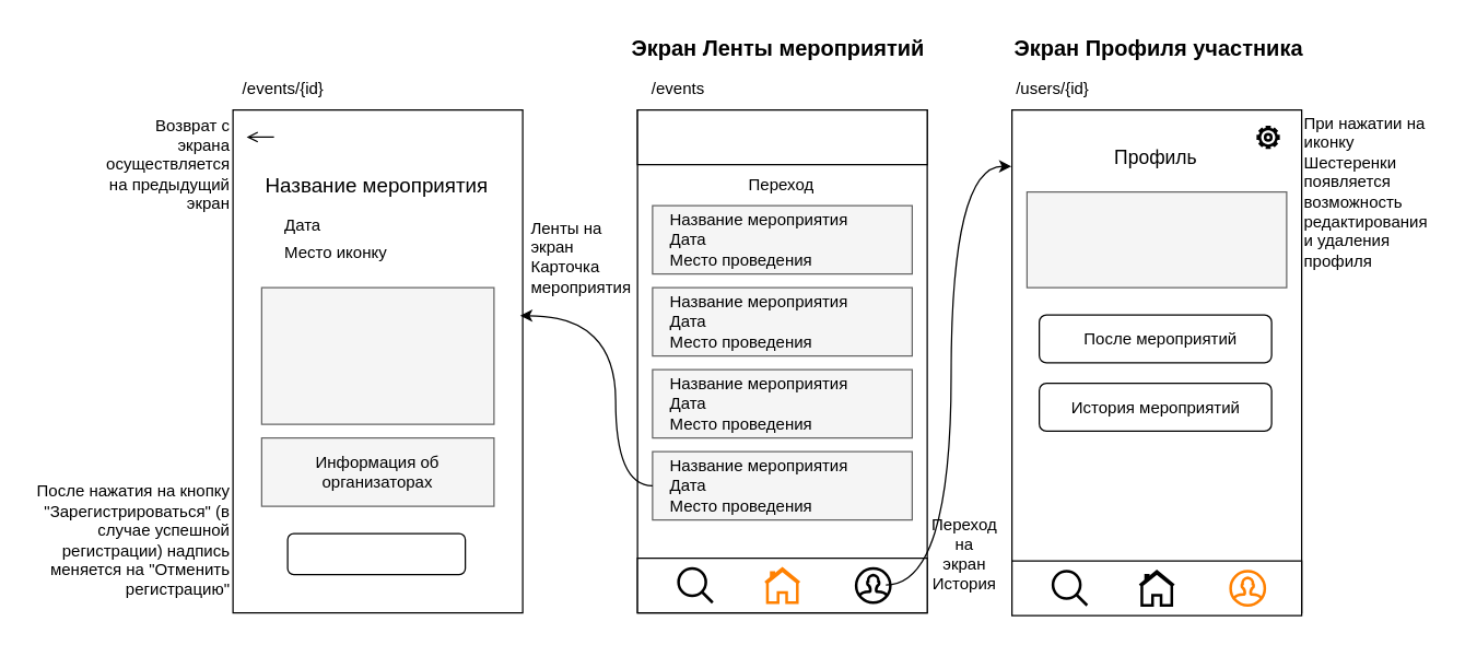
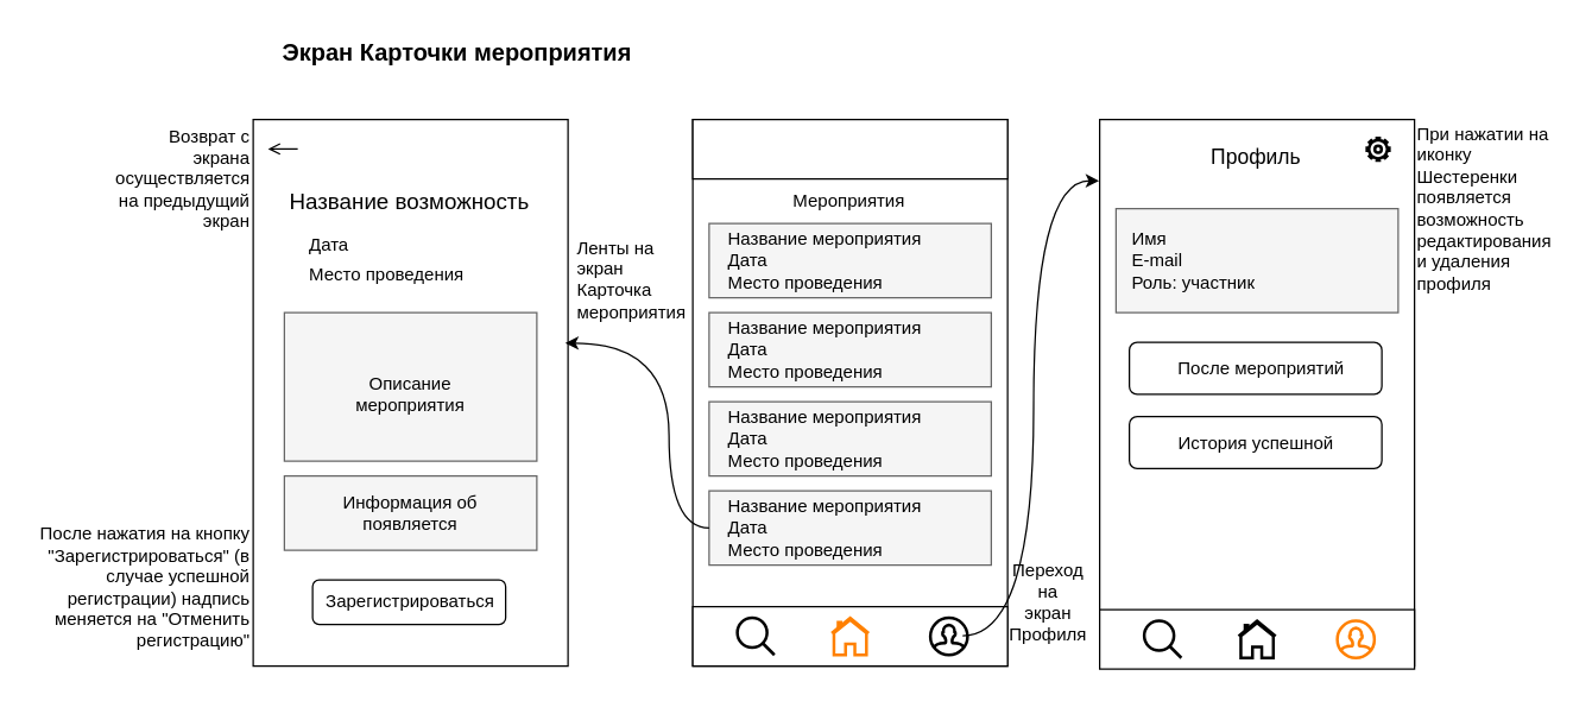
+ <mxCell id="58" value="&lt;div align=&quot;left&quot;&gt;&lt;b&gt;&lt;font style=&quot;font-size: 16px;&quot;&gt;Экран Карточки мероприятия&lt;br&gt;&lt;/font&gt;&lt;/b&gt;&lt;/div&gt;" style="text;html=1;align=left;verticalAlign=middle;whiteSpace=wrap;rounded=0;" parent="1" vertex="1"><mxGeometry x="188" y="20" width="256" height="30" as="geometry" /></mxCell>
- <mxCell id="56" value="&lt;div align=&quot;left&quot;&gt;&lt;b&gt;&lt;font style=&quot;font-size: 16px;&quot;&gt;Экран Ленты мероприятий&lt;br&gt;&lt;/font&gt;&lt;/b&gt;&lt;/div&gt;" style="text;html=1;align=left;verticalAlign=middle;whiteSpace=wrap;rounded=0;" parent="1" vertex="1"><mxGeometry x="460" y="20" width="224" height="30" as="geometry" /></mxCell>
- <mxCell id="57" value="&lt;div align=&quot;left&quot;&gt;&lt;b&gt;&lt;font style=&quot;font-size: 16px;&quot;&gt;Экран Профиля участника&lt;br&gt;&lt;/font&gt;&lt;/b&gt;&lt;/div&gt;" style="text;html=1;align=left;verticalAlign=middle;whiteSpace=wrap;rounded=0;" parent="1" vertex="1"><mxGeometry x="740" y="20" width="224" height="30" as="geometry" /></mxCell>
- <mxCell id="55" value="/events/{id}" style="text;html=1;align=center;verticalAlign=middle;whiteSpace=wrap;rounded=0;" parent="1" vertex="1"><mxGeometry x="170" y="50" width="74" height="30" as="geometry" /></mxCell>
- <mxCell id="53" value="/events" style="text;html=1;align=center;verticalAlign=middle;whiteSpace=wrap;rounded=0;" parent="1" vertex="1"><mxGeometry x="466" y="50" width="60" height="30" as="geometry" /></mxCell>
- <mxCell id="54" value="/users/{id}" style="text;html=1;align=center;verticalAlign=middle;whiteSpace=wrap;rounded=0;" parent="1" vertex="1"><mxGeometry x="740" y="50" width="60" height="30" as="geometry" /></mxCell>
- <mxCell id="38" value="&lt;font style=&quot;font-size: 14px;&quot;&gt;Профиль&lt;/font&gt;" style="text;html=1;align=center;verticalAlign=middle;whiteSpace=wrap;rounded=0;" parent="1" vertex="1"><mxGeometry x="781" y="100" width="129" height="30" as="geometry" /></mxCell>
+ <mxCell id="38" value="&lt;font style=&quot;font-size: 14px;&quot;&gt;Профиль&lt;/font&gt;" style="text;html=1;align=center;verticalAlign=middle;whiteSpace=wrap;rounded=0;" parent="1" vertex="1"><mxGeometry x="781" y="90" width="129" height="30" as="geometry" /></mxCell>
- <mxCell id="26" value="&lt;div align=&quot;center&quot;&gt;&lt;font style=&quot;font-size: 15px;&quot;&gt;Название мероприятия&lt;/font&gt;&lt;/div&gt;" style="text;html=1;align=center;verticalAlign=middle;whiteSpace=wrap;rounded=0;" parent="1" vertex="1"><mxGeometry x="181" y="120" width="189" height="30" as="geometry" /></mxCell>
+ <mxCell id="26" value="&lt;div align=&quot;center&quot;&gt;&lt;font style=&quot;font-size: 15px;&quot;&gt;Название возможность&lt;/font&gt;&lt;/div&gt;" style="text;html=1;align=center;verticalAlign=middle;whiteSpace=wrap;rounded=0;" parent="1" vertex="1"><mxGeometry x="181" y="120" width="189" height="30" as="geometry" /></mxCell>
- <mxCell id="20" value="Переход" style="text;html=1;align=center;verticalAlign=middle;whiteSpace=wrap;rounded=0;" parent="1" vertex="1"><mxGeometry x="506.5" y="120" width="129" height="30" as="geometry" /></mxCell>
+ <mxCell id="20" value="Мероприятия" style="text;html=1;align=center;verticalAlign=middle;whiteSpace=wrap;rounded=0;" parent="1" vertex="1"><mxGeometry x="506.5" y="120" width="129" height="30" as="geometry" /></mxCell>
+ <mxCell id="47" value="Имя&lt;br&gt;E-mail&lt;br&gt;Роль: участник" style="text;html=1;align=left;verticalAlign=middle;whiteSpace=wrap;rounded=0;" parent="45" vertex="1"><mxGeometry x="9" width="170" height="50" as="geometry" /></mxCell>
- <mxCell id="28" value="Место иконку" style="text;html=1;align=left;verticalAlign=middle;whiteSpace=wrap;rounded=0;" parent="1" vertex="1"><mxGeometry x="206" y="170" width="140" height="30" as="geometry" /></mxCell>
+ <mxCell id="28" value="Место проведения" style="text;html=1;align=left;verticalAlign=middle;whiteSpace=wrap;rounded=0;" parent="1" vertex="1"><mxGeometry x="206" y="170" width="140" height="30" as="geometry" /></mxCell>
+ <mxCell id="37" value="Описание мероприятия" style="text;html=1;align=center;verticalAlign=middle;whiteSpace=wrap;rounded=0;" parent="35" vertex="1"><mxGeometry x="40" y="40" width="90" height="30" as="geometry" /></mxCell>
- <mxCell id="41" value="История мероприятий" style="text;html=1;align=center;verticalAlign=middle;whiteSpace=wrap;rounded=0;" parent="39" vertex="1"><mxGeometry x="17.989" y="2.5" width="134.921" height="30" as="geometry" /></mxCell>
+ <mxCell id="41" value="История успешной" style="text;html=1;align=center;verticalAlign=middle;whiteSpace=wrap;rounded=0;" parent="39" vertex="1"><mxGeometry x="17.989" y="2.5" width="134.921" height="30" as="geometry" /></mxCell>
- <mxCell id="34" value="Информация об организаторах" style="text;html=1;align=center;verticalAlign=middle;whiteSpace=wrap;rounded=0;" parent="32" vertex="1"><mxGeometry x="30" y="20" width="110" height="30" as="geometry" /></mxCell>
+ <mxCell id="34" value="Информация об появляется" style="text;html=1;align=center;verticalAlign=middle;whiteSpace=wrap;rounded=0;" parent="32" vertex="1"><mxGeometry x="30" y="20" width="110" height="30" as="geometry" /></mxCell>
+ <mxCell id="31" value="Зарегистрироваться" style="text;html=1;align=center;verticalAlign=middle;whiteSpace=wrap;rounded=0;" parent="29" vertex="1"><mxGeometry x="6" width="120" height="30" as="geometry" /></mxCell>
- <mxCell id="52" value="&lt;div&gt;Переход&lt;/div&gt;&lt;div&gt;на&lt;/div&gt;&lt;div&gt;экран&lt;/div&gt;&lt;div&gt;История&lt;br&gt;&lt;/div&gt;" style="text;html=1;align=center;verticalAlign=middle;resizable=0;points=[];autosize=1;strokeColor=none;fillColor=none;" parent="1" vertex="1"><mxGeometry x="670" y="370" width="70" height="70" as="geometry" /></mxCell>
+ <mxCell id="52" value="&lt;div&gt;Переход&lt;/div&gt;&lt;div&gt;на&lt;/div&gt;&lt;div&gt;экран&lt;/div&gt;&lt;div&gt;Профиля&lt;br&gt;&lt;/div&gt;" style="text;html=1;align=center;verticalAlign=middle;resizable=0;points=[];autosize=1;strokeColor=none;fillColor=none;" parent="1" vertex="1"><mxGeometry x="670" y="370" width="70" height="70" as="geometry" /></mxCell>
